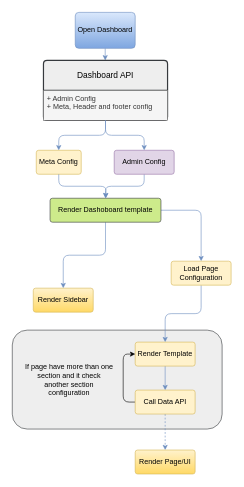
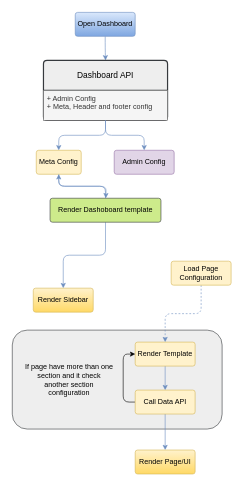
- <mxCell id="4" value="Open Dashboard" style="rounded=1;arcSize=10;whiteSpace=wrap;html=1;align=center;fillColor=#dae8fc;gradientColor=#7ea6e0;strokeColor=#6c8ebf;" parent="1" vertex="1"><mxGeometry x="125" y="20" width="100" height="60" as="geometry" /></mxCell>
+ <mxCell id="4" value="Open Dashboard" style="rounded=1;arcSize=10;whiteSpace=wrap;html=1;align=center;fillColor=#dae8fc;gradientColor=#7ea6e0;strokeColor=#6c8ebf;" parent="1" vertex="1"><mxGeometry x="125" y="20" width="100" height="40" as="geometry" /></mxCell>
- <mxCell id="8" value="" style="edgeStyle=orthogonalEdgeStyle;rounded=1;orthogonalLoop=1;jettySize=auto;html=1;curved=0;fillColor=#dae8fc;strokeColor=#6c8ebf;" parent="1" source="9" target="12" edge="1"><mxGeometry relative="1" as="geometry" /></mxCell>
- <mxCell id="10" value="" style="edgeStyle=orthogonalEdgeStyle;rounded=1;orthogonalLoop=1;jettySize=auto;html=1;curved=0;fillColor=#dae8fc;strokeColor=#6c8ebf;" parent="1" source="12" target="15" edge="1"><mxGeometry relative="1" as="geometry" /></mxCell>
+ <mxCell id="10" value="" style="edgeStyle=orthogonalEdgeStyle;rounded=1;orthogonalLoop=1;jettySize=auto;html=1;curved=0;fillColor=#dae8fc;strokeColor=#6c8ebf;" parent="1" source="12" target="7" edge="1"><mxGeometry relative="1" as="geometry" /></mxCell>
- <mxCell id="14" value="" style="edgeStyle=orthogonalEdgeStyle;rounded=1;orthogonalLoop=1;jettySize=auto;html=1;curved=0;fillColor=#dae8fc;strokeColor=#6c8ebf;" parent="1" source="15" target="17" edge="1"><mxGeometry relative="1" as="geometry" /></mxCell>
+ <mxCell id="14" value="" style="edgeStyle=orthogonalEdgeStyle;rounded=1;orthogonalLoop=1;jettySize=auto;html=1;curved=0;fillColor=#dae8fc;strokeColor=#6c8ebf;dashed=1;" parent="1" source="15" target="17" edge="1"><mxGeometry relative="1" as="geometry" /></mxCell>
- <mxCell id="18" value="" style="edgeStyle=orthogonalEdgeStyle;rounded=1;orthogonalLoop=1;jettySize=auto;html=1;curved=0;fillColor=#dae8fc;strokeColor=#6c8ebf;dashed=1;" parent="1" source="20" target="24" edge="1"><mxGeometry relative="1" as="geometry" /></mxCell>
+ <mxCell id="18" value="" style="edgeStyle=orthogonalEdgeStyle;rounded=1;orthogonalLoop=1;jettySize=auto;html=1;curved=0;fillColor=#dae8fc;strokeColor=#6c8ebf;" parent="1" source="20" target="24" edge="1"><mxGeometry relative="1" as="geometry" /></mxCell>
